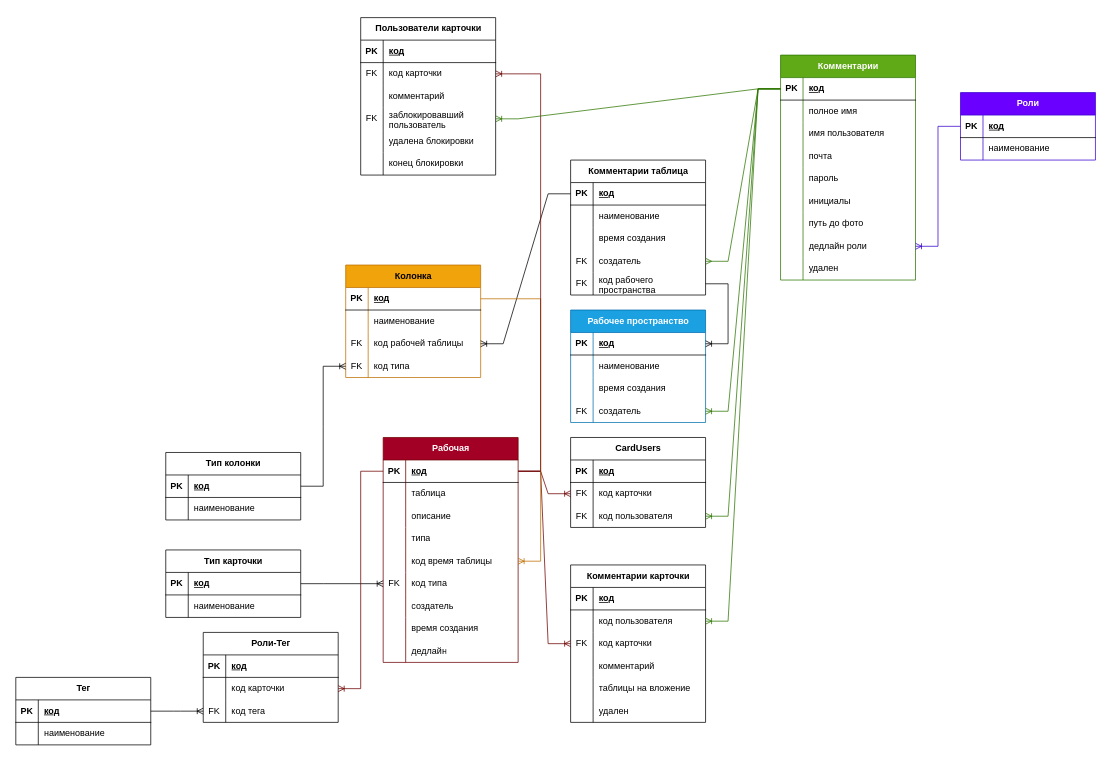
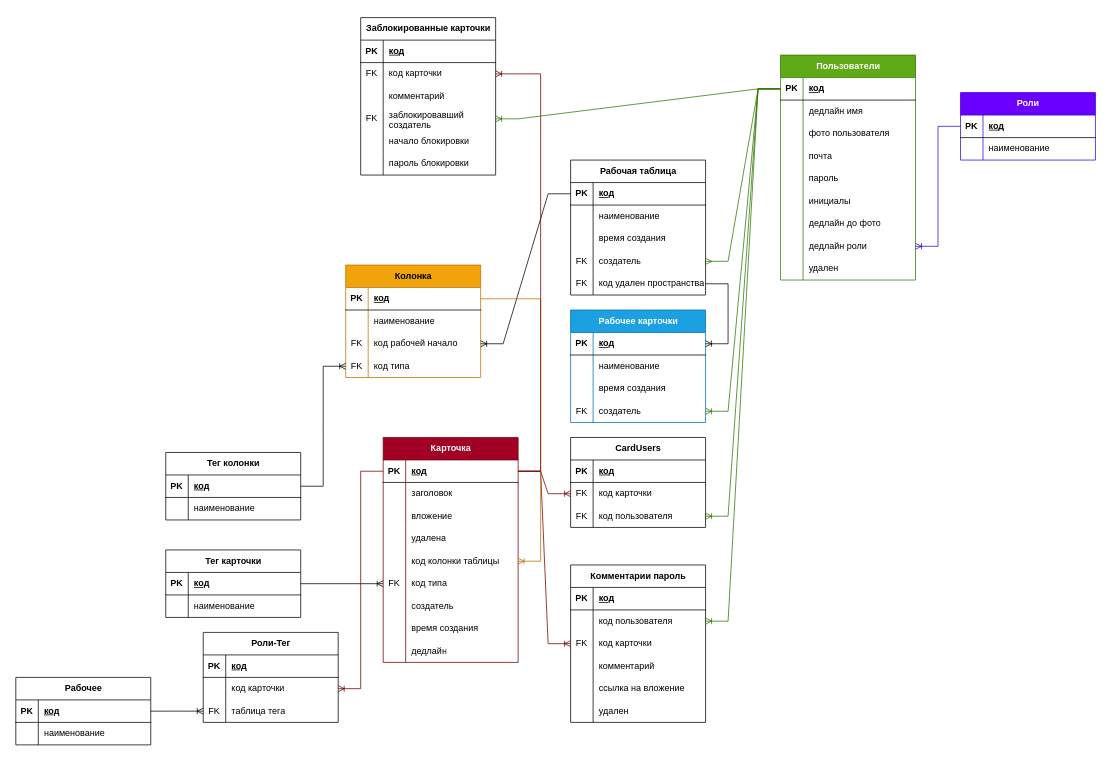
- <mxCell id="138" value="Пользователи карточки" style="shape=table;startSize=30;container=1;collapsible=1;childLayout=tableLayout;fixedRows=1;rowLines=0;fontStyle=1;align=center;resizeLast=1;html=1;" parent="1" vertex="1"><mxGeometry x="480" y="23" width="180" height="210" as="geometry" /></mxCell>
+ <mxCell id="138" value="Заблокированные карточки" style="shape=table;startSize=30;container=1;collapsible=1;childLayout=tableLayout;fixedRows=1;rowLines=0;fontStyle=1;align=center;resizeLast=1;html=1;" parent="1" vertex="1"><mxGeometry x="480" y="23" width="180" height="210" as="geometry" /></mxCell>
- <mxCell id="31" value="Комментарии" style="shape=table;startSize=30;container=1;collapsible=1;childLayout=tableLayout;fixedRows=1;rowLines=0;fontStyle=1;align=center;resizeLast=1;html=1;fillColor=#60a917;fontColor=#ffffff;strokeColor=#2D7600;" parent="1" vertex="1"><mxGeometry x="1040" y="73" width="180" height="300" as="geometry" /></mxCell>
+ <mxCell id="31" value="Пользователи" style="shape=table;startSize=30;container=1;collapsible=1;childLayout=tableLayout;fixedRows=1;rowLines=0;fontStyle=1;align=center;resizeLast=1;html=1;fillColor=#60a917;fontColor=#ffffff;strokeColor=#2D7600;" parent="1" vertex="1"><mxGeometry x="1040" y="73" width="180" height="300" as="geometry" /></mxCell>
- <mxCell id="37" value="полное имя" style="shape=partialRectangle;connectable=0;fillColor=none;top=0;left=0;bottom=0;right=0;align=left;spacingLeft=6;overflow=hidden;whiteSpace=wrap;html=1;" parent="35" vertex="1"><mxGeometry x="30" width="150" height="30" as="geometry"><mxRectangle width="150" height="30" as="alternateBounds" /></mxGeometry></mxCell>
+ <mxCell id="37" value="дедлайн имя" style="shape=partialRectangle;connectable=0;fillColor=none;top=0;left=0;bottom=0;right=0;align=left;spacingLeft=6;overflow=hidden;whiteSpace=wrap;html=1;" parent="35" vertex="1"><mxGeometry x="30" width="150" height="30" as="geometry"><mxRectangle width="150" height="30" as="alternateBounds" /></mxGeometry></mxCell>
- <mxCell id="150" value="заблокировавший пользователь" style="shape=partialRectangle;connectable=0;fillColor=none;top=0;left=0;bottom=0;right=0;align=left;spacingLeft=6;overflow=hidden;whiteSpace=wrap;html=1;" parent="148" vertex="1"><mxGeometry x="30" width="150" height="30" as="geometry"><mxRectangle width="150" height="30" as="alternateBounds" /></mxGeometry></mxCell>
+ <mxCell id="150" value="заблокировавший создатель" style="shape=partialRectangle;connectable=0;fillColor=none;top=0;left=0;bottom=0;right=0;align=left;spacingLeft=6;overflow=hidden;whiteSpace=wrap;html=1;" parent="148" vertex="1"><mxGeometry x="30" width="150" height="30" as="geometry"><mxRectangle width="150" height="30" as="alternateBounds" /></mxGeometry></mxCell>
- <mxCell id="40" value="имя пользователя" style="shape=partialRectangle;connectable=0;fillColor=none;top=0;left=0;bottom=0;right=0;align=left;spacingLeft=6;overflow=hidden;whiteSpace=wrap;html=1;" parent="38" vertex="1"><mxGeometry x="30" width="150" height="30" as="geometry"><mxRectangle width="150" height="30" as="alternateBounds" /></mxGeometry></mxCell>
+ <mxCell id="40" value="фото пользователя" style="shape=partialRectangle;connectable=0;fillColor=none;top=0;left=0;bottom=0;right=0;align=left;spacingLeft=6;overflow=hidden;whiteSpace=wrap;html=1;" parent="38" vertex="1"><mxGeometry x="30" width="150" height="30" as="geometry"><mxRectangle width="150" height="30" as="alternateBounds" /></mxGeometry></mxCell>
- <mxCell id="153" value="удалена блокировки" style="shape=partialRectangle;connectable=0;fillColor=none;top=0;left=0;bottom=0;right=0;align=left;spacingLeft=6;overflow=hidden;whiteSpace=wrap;html=1;" parent="151" vertex="1"><mxGeometry x="30" width="150" height="30" as="geometry"><mxRectangle width="150" height="30" as="alternateBounds" /></mxGeometry></mxCell>
+ <mxCell id="153" value="начало блокировки" style="shape=partialRectangle;connectable=0;fillColor=none;top=0;left=0;bottom=0;right=0;align=left;spacingLeft=6;overflow=hidden;whiteSpace=wrap;html=1;" parent="151" vertex="1"><mxGeometry x="30" width="150" height="30" as="geometry"><mxRectangle width="150" height="30" as="alternateBounds" /></mxGeometry></mxCell>
- <mxCell id="156" value="конец блокировки" style="shape=partialRectangle;connectable=0;fillColor=none;top=0;left=0;bottom=0;right=0;align=left;spacingLeft=6;overflow=hidden;whiteSpace=wrap;html=1;" parent="154" vertex="1"><mxGeometry x="30" width="150" height="30" as="geometry"><mxRectangle width="150" height="30" as="alternateBounds" /></mxGeometry></mxCell>
+ <mxCell id="156" value="пароль блокировки" style="shape=partialRectangle;connectable=0;fillColor=none;top=0;left=0;bottom=0;right=0;align=left;spacingLeft=6;overflow=hidden;whiteSpace=wrap;html=1;" parent="154" vertex="1"><mxGeometry x="30" width="150" height="30" as="geometry"><mxRectangle width="150" height="30" as="alternateBounds" /></mxGeometry></mxCell>
- <mxCell id="2" value="Комментарии таблица" style="shape=table;startSize=30;container=1;collapsible=1;childLayout=tableLayout;fixedRows=1;rowLines=0;fontStyle=1;align=center;resizeLast=1;html=1;" parent="1" vertex="1"><mxGeometry x="760" y="213" width="180" height="180" as="geometry" /></mxCell>
+ <mxCell id="2" value="Рабочая таблица" style="shape=table;startSize=30;container=1;collapsible=1;childLayout=tableLayout;fixedRows=1;rowLines=0;fontStyle=1;align=center;resizeLast=1;html=1;" parent="1" vertex="1"><mxGeometry x="760" y="213" width="180" height="180" as="geometry" /></mxCell>
- <mxCell id="52" value="путь до фото" style="shape=partialRectangle;connectable=0;fillColor=none;top=0;left=0;bottom=0;right=0;align=left;spacingLeft=6;overflow=hidden;whiteSpace=wrap;html=1;" parent="50" vertex="1"><mxGeometry x="30" width="150" height="30" as="geometry"><mxRectangle width="150" height="30" as="alternateBounds" /></mxGeometry></mxCell>
+ <mxCell id="52" value="дедлайн до фото" style="shape=partialRectangle;connectable=0;fillColor=none;top=0;left=0;bottom=0;right=0;align=left;spacingLeft=6;overflow=hidden;whiteSpace=wrap;html=1;" parent="50" vertex="1"><mxGeometry x="30" width="150" height="30" as="geometry"><mxRectangle width="150" height="30" as="alternateBounds" /></mxGeometry></mxCell>
- <mxCell id="17" value="код рабочего пространства" style="shape=partialRectangle;connectable=0;fillColor=none;top=0;left=0;bottom=0;right=0;align=left;spacingLeft=6;overflow=hidden;whiteSpace=wrap;html=1;" parent="15" vertex="1"><mxGeometry x="30" width="150" height="30" as="geometry"><mxRectangle width="150" height="30" as="alternateBounds" /></mxGeometry></mxCell>
+ <mxCell id="17" value="код удален пространства" style="shape=partialRectangle;connectable=0;fillColor=none;top=0;left=0;bottom=0;right=0;align=left;spacingLeft=6;overflow=hidden;whiteSpace=wrap;html=1;" parent="15" vertex="1"><mxGeometry x="30" width="150" height="30" as="geometry"><mxRectangle width="150" height="30" as="alternateBounds" /></mxGeometry></mxCell>
- <mxCell id="18" value="Рабочее пространство" style="shape=table;startSize=30;container=1;collapsible=1;childLayout=tableLayout;fixedRows=1;rowLines=0;fontStyle=1;align=center;resizeLast=1;html=1;fillColor=#1ba1e2;fontColor=#ffffff;strokeColor=#006EAF;" parent="1" vertex="1"><mxGeometry x="760" y="413" width="180" height="150" as="geometry" /></mxCell>
+ <mxCell id="18" value="Рабочее карточки" style="shape=table;startSize=30;container=1;collapsible=1;childLayout=tableLayout;fixedRows=1;rowLines=0;fontStyle=1;align=center;resizeLast=1;html=1;fillColor=#1ba1e2;fontColor=#ffffff;strokeColor=#006EAF;" parent="1" vertex="1"><mxGeometry x="760" y="413" width="180" height="150" as="geometry" /></mxCell>
- <mxCell id="68" value="код рабочей таблицы" style="shape=partialRectangle;connectable=0;fillColor=none;top=0;left=0;bottom=0;right=0;align=left;spacingLeft=6;overflow=hidden;whiteSpace=wrap;html=1;" parent="66" vertex="1"><mxGeometry x="30" width="150" height="30" as="geometry"><mxRectangle width="150" height="30" as="alternateBounds" /></mxGeometry></mxCell>
+ <mxCell id="68" value="код рабочей начало" style="shape=partialRectangle;connectable=0;fillColor=none;top=0;left=0;bottom=0;right=0;align=left;spacingLeft=6;overflow=hidden;whiteSpace=wrap;html=1;" parent="66" vertex="1"><mxGeometry x="30" width="150" height="30" as="geometry"><mxRectangle width="150" height="30" as="alternateBounds" /></mxGeometry></mxCell>
- <mxCell id="86" value="Рабочая" style="shape=table;startSize=30;container=1;collapsible=1;childLayout=tableLayout;fixedRows=1;rowLines=0;fontStyle=1;align=center;resizeLast=1;html=1;fillColor=#a20025;fontColor=#ffffff;strokeColor=#6F0000;" parent="1" vertex="1"><mxGeometry x="510" y="583" width="180" height="300" as="geometry" /></mxCell>
+ <mxCell id="86" value="Карточка" style="shape=table;startSize=30;container=1;collapsible=1;childLayout=tableLayout;fixedRows=1;rowLines=0;fontStyle=1;align=center;resizeLast=1;html=1;fillColor=#a20025;fontColor=#ffffff;strokeColor=#6F0000;" parent="1" vertex="1"><mxGeometry x="510" y="583" width="180" height="300" as="geometry" /></mxCell>
- <mxCell id="79" value="Тип колонки" style="shape=table;startSize=30;container=1;collapsible=1;childLayout=tableLayout;fixedRows=1;rowLines=0;fontStyle=1;align=center;resizeLast=1;html=1;" parent="1" vertex="1"><mxGeometry x="220" y="603" width="180" height="90" as="geometry" /></mxCell>
+ <mxCell id="79" value="Тег колонки" style="shape=table;startSize=30;container=1;collapsible=1;childLayout=tableLayout;fixedRows=1;rowLines=0;fontStyle=1;align=center;resizeLast=1;html=1;" parent="1" vertex="1"><mxGeometry x="220" y="603" width="180" height="90" as="geometry" /></mxCell>
- <mxCell id="92" value="таблица" style="shape=partialRectangle;connectable=0;fillColor=none;top=0;left=0;bottom=0;right=0;align=left;spacingLeft=6;overflow=hidden;whiteSpace=wrap;html=1;" parent="90" vertex="1"><mxGeometry x="30" width="150" height="30" as="geometry"><mxRectangle width="150" height="30" as="alternateBounds" /></mxGeometry></mxCell>
+ <mxCell id="92" value="заголовок" style="shape=partialRectangle;connectable=0;fillColor=none;top=0;left=0;bottom=0;right=0;align=left;spacingLeft=6;overflow=hidden;whiteSpace=wrap;html=1;" parent="90" vertex="1"><mxGeometry x="30" width="150" height="30" as="geometry"><mxRectangle width="150" height="30" as="alternateBounds" /></mxGeometry></mxCell>
- <mxCell id="95" value="описание" style="shape=partialRectangle;connectable=0;fillColor=none;top=0;left=0;bottom=0;right=0;align=left;spacingLeft=6;overflow=hidden;whiteSpace=wrap;html=1;" parent="93" vertex="1"><mxGeometry x="30" width="150" height="30" as="geometry"><mxRectangle width="150" height="30" as="alternateBounds" /></mxGeometry></mxCell>
+ <mxCell id="95" value="вложение" style="shape=partialRectangle;connectable=0;fillColor=none;top=0;left=0;bottom=0;right=0;align=left;spacingLeft=6;overflow=hidden;whiteSpace=wrap;html=1;" parent="93" vertex="1"><mxGeometry x="30" width="150" height="30" as="geometry"><mxRectangle width="150" height="30" as="alternateBounds" /></mxGeometry></mxCell>
- <mxCell id="98" value="типа" style="shape=partialRectangle;connectable=0;fillColor=none;top=0;left=0;bottom=0;right=0;align=left;spacingLeft=6;overflow=hidden;whiteSpace=wrap;html=1;" parent="96" vertex="1"><mxGeometry x="30" width="150" height="30" as="geometry"><mxRectangle width="150" height="30" as="alternateBounds" /></mxGeometry></mxCell>
+ <mxCell id="98" value="удалена" style="shape=partialRectangle;connectable=0;fillColor=none;top=0;left=0;bottom=0;right=0;align=left;spacingLeft=6;overflow=hidden;whiteSpace=wrap;html=1;" parent="96" vertex="1"><mxGeometry x="30" width="150" height="30" as="geometry"><mxRectangle width="150" height="30" as="alternateBounds" /></mxGeometry></mxCell>
- <mxCell id="121" value="Тип карточки" style="shape=table;startSize=30;container=1;collapsible=1;childLayout=tableLayout;fixedRows=1;rowLines=0;fontStyle=1;align=center;resizeLast=1;html=1;" parent="1" vertex="1"><mxGeometry x="220" y="733" width="180" height="90" as="geometry" /></mxCell>
+ <mxCell id="121" value="Тег карточки" style="shape=table;startSize=30;container=1;collapsible=1;childLayout=tableLayout;fixedRows=1;rowLines=0;fontStyle=1;align=center;resizeLast=1;html=1;" parent="1" vertex="1"><mxGeometry x="220" y="733" width="180" height="90" as="geometry" /></mxCell>
- <mxCell id="101" value="код время таблицы" style="shape=partialRectangle;connectable=0;fillColor=none;top=0;left=0;bottom=0;right=0;align=left;spacingLeft=6;overflow=hidden;whiteSpace=wrap;html=1;" parent="99" vertex="1"><mxGeometry x="30" width="150" height="30" as="geometry"><mxRectangle width="150" height="30" as="alternateBounds" /></mxGeometry></mxCell>
+ <mxCell id="101" value="код колонки таблицы" style="shape=partialRectangle;connectable=0;fillColor=none;top=0;left=0;bottom=0;right=0;align=left;spacingLeft=6;overflow=hidden;whiteSpace=wrap;html=1;" parent="99" vertex="1"><mxGeometry x="30" width="150" height="30" as="geometry"><mxRectangle width="150" height="30" as="alternateBounds" /></mxGeometry></mxCell>
- <mxCell id="157" value="Комментарии карточки" style="shape=table;startSize=30;container=1;collapsible=1;childLayout=tableLayout;fixedRows=1;rowLines=0;fontStyle=1;align=center;resizeLast=1;html=1;" parent="1" vertex="1"><mxGeometry x="760" y="753" width="180" height="210" as="geometry" /></mxCell>
+ <mxCell id="157" value="Комментарии пароль" style="shape=table;startSize=30;container=1;collapsible=1;childLayout=tableLayout;fixedRows=1;rowLines=0;fontStyle=1;align=center;resizeLast=1;html=1;" parent="1" vertex="1"><mxGeometry x="760" y="753" width="180" height="210" as="geometry" /></mxCell>
- <mxCell id="114" value="Тег" style="shape=table;startSize=30;container=1;collapsible=1;childLayout=tableLayout;fixedRows=1;rowLines=0;fontStyle=1;align=center;resizeLast=1;html=1;" parent="1" vertex="1"><mxGeometry x="20" y="903" width="180" height="90" as="geometry" /></mxCell>
+ <mxCell id="114" value="Рабочее" style="shape=table;startSize=30;container=1;collapsible=1;childLayout=tableLayout;fixedRows=1;rowLines=0;fontStyle=1;align=center;resizeLast=1;html=1;" parent="1" vertex="1"><mxGeometry x="20" y="903" width="180" height="90" as="geometry" /></mxCell>
- <mxCell id="172" value="таблицы на вложение" style="shape=partialRectangle;connectable=0;fillColor=none;top=0;left=0;bottom=0;right=0;align=left;spacingLeft=6;overflow=hidden;whiteSpace=wrap;html=1;" parent="170" vertex="1"><mxGeometry x="30" width="150" height="30" as="geometry"><mxRectangle width="150" height="30" as="alternateBounds" /></mxGeometry></mxCell>
+ <mxCell id="172" value="ссылка на вложение" style="shape=partialRectangle;connectable=0;fillColor=none;top=0;left=0;bottom=0;right=0;align=left;spacingLeft=6;overflow=hidden;whiteSpace=wrap;html=1;" parent="170" vertex="1"><mxGeometry x="30" width="150" height="30" as="geometry"><mxRectangle width="150" height="30" as="alternateBounds" /></mxGeometry></mxCell>
- <mxCell id="196" value="код тега" style="shape=partialRectangle;connectable=0;fillColor=none;top=0;left=0;bottom=0;right=0;align=left;spacingLeft=6;overflow=hidden;whiteSpace=wrap;html=1;" parent="194" vertex="1"><mxGeometry x="30" width="150" height="30" as="geometry"><mxRectangle width="150" height="30" as="alternateBounds" /></mxGeometry></mxCell>
+ <mxCell id="196" value="таблица тега" style="shape=partialRectangle;connectable=0;fillColor=none;top=0;left=0;bottom=0;right=0;align=left;spacingLeft=6;overflow=hidden;whiteSpace=wrap;html=1;" parent="194" vertex="1"><mxGeometry x="30" width="150" height="30" as="geometry"><mxRectangle width="150" height="30" as="alternateBounds" /></mxGeometry></mxCell>
